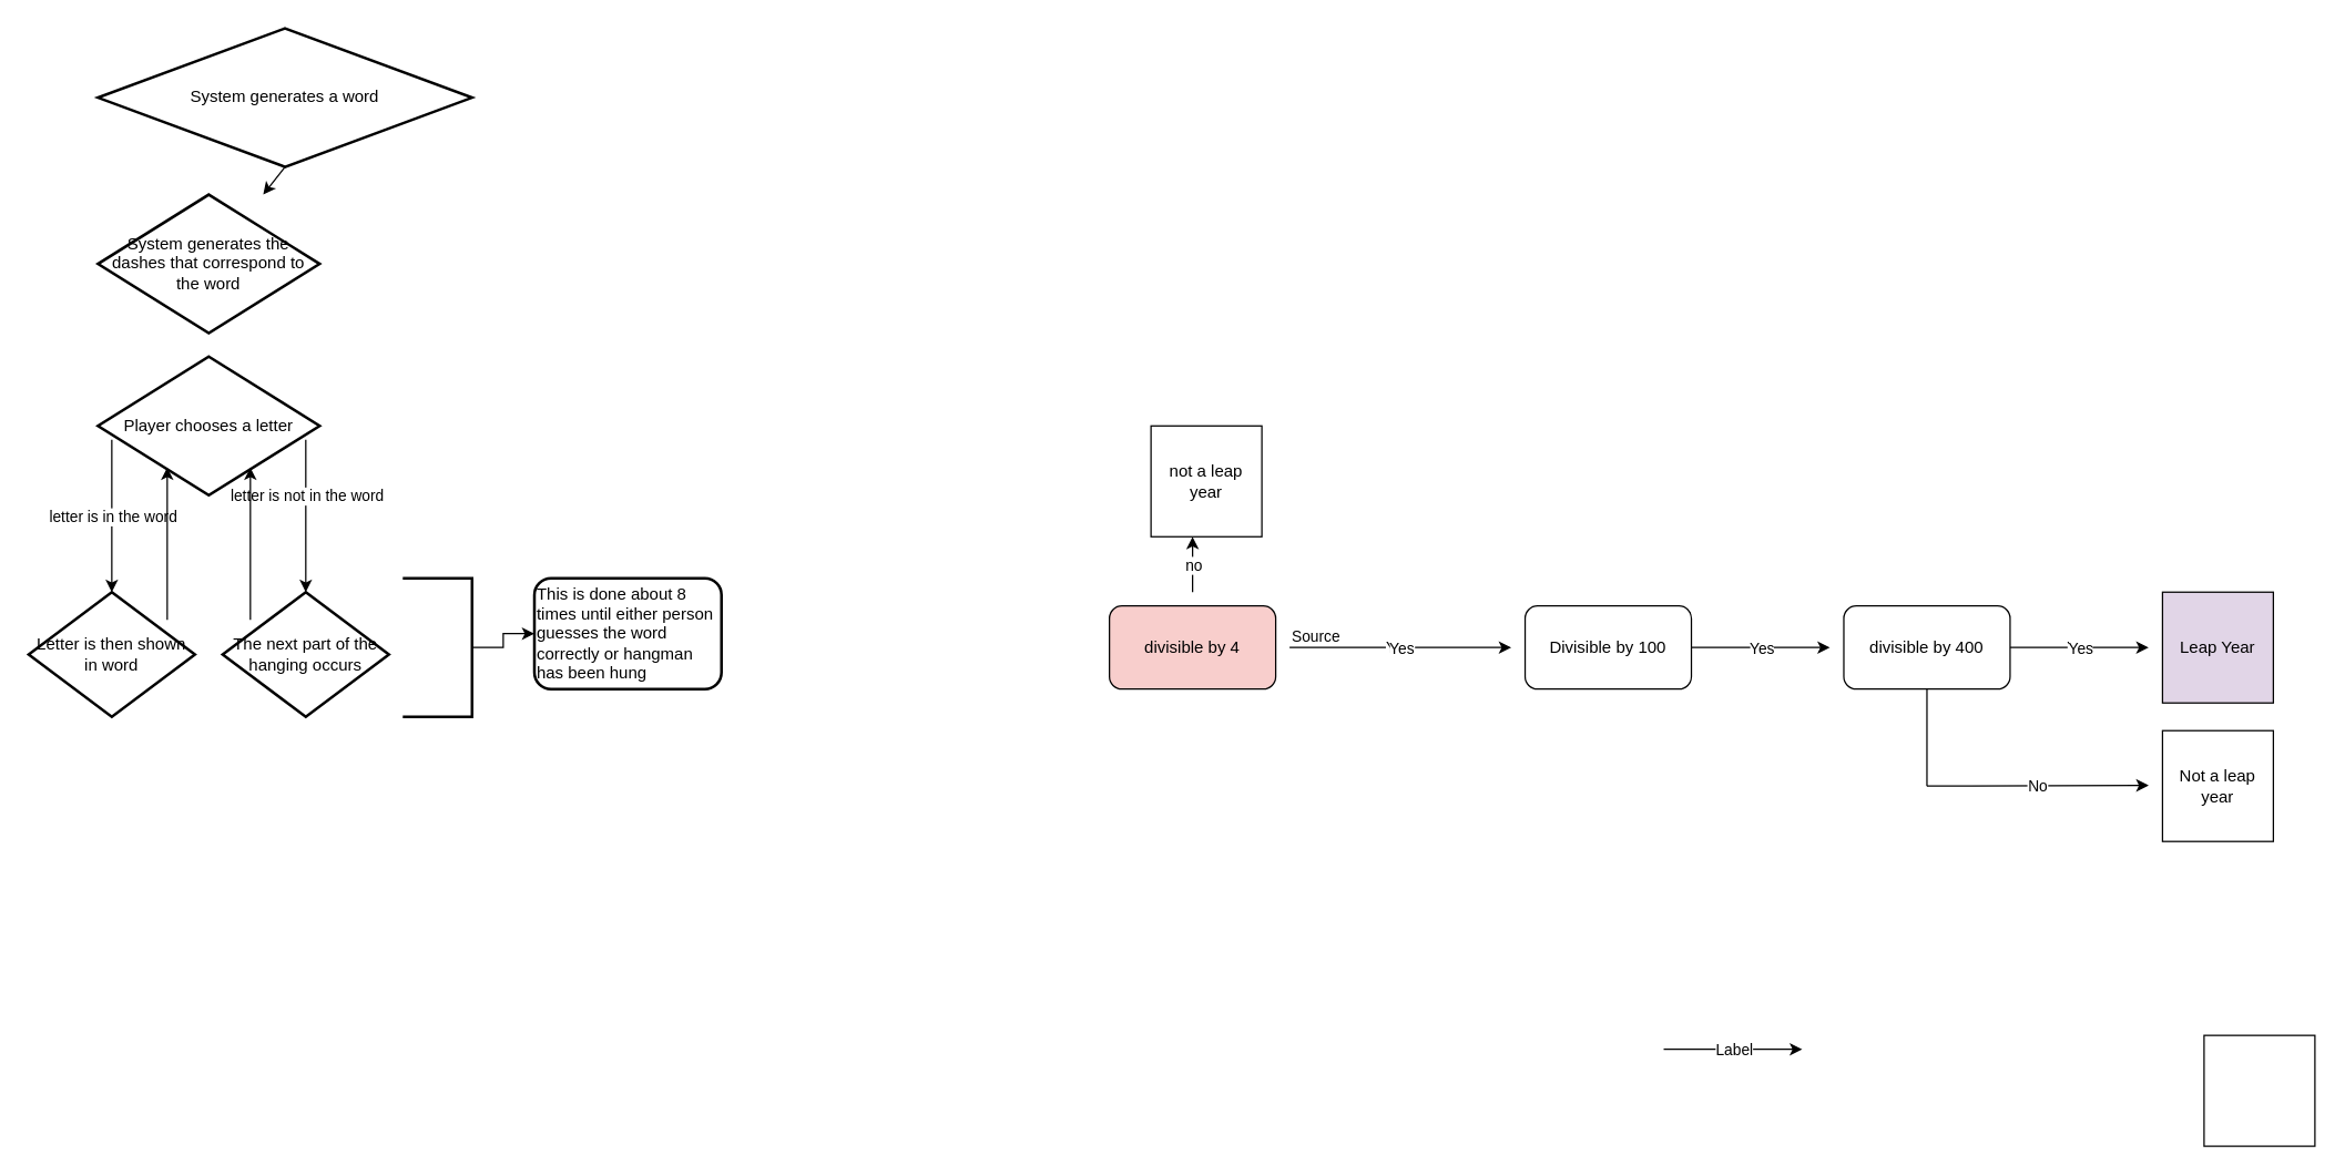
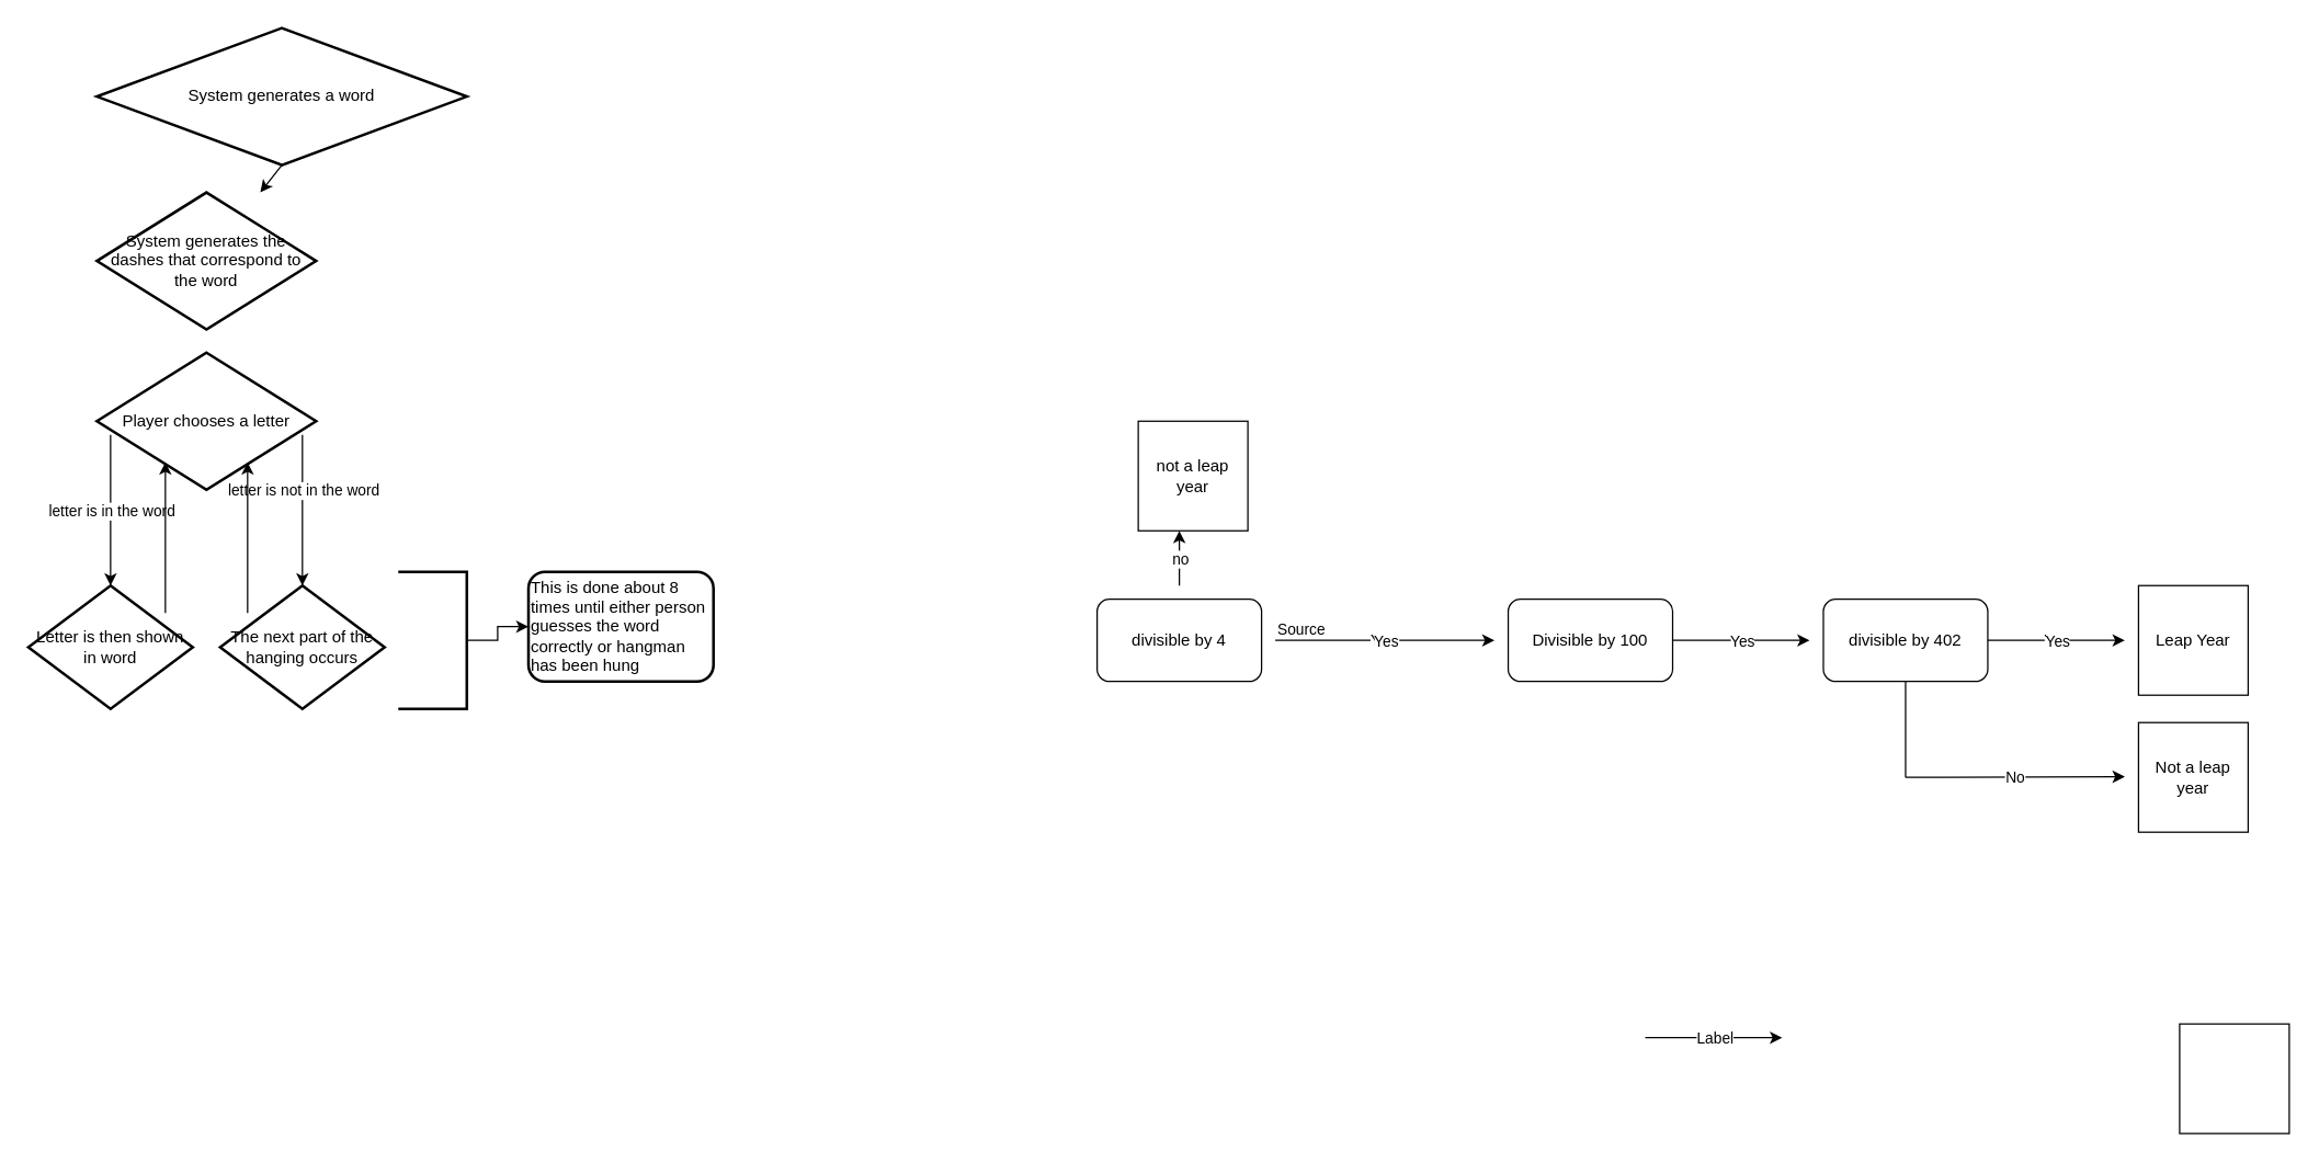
- <mxCell id="5" value="divisible by 4" style="rounded=1;whiteSpace=wrap;html=1;fillColor=#f8cecc;" parent="1" vertex="1"><mxGeometry x="800" y="437" width="120" height="60" as="geometry" /></mxCell>
+ <mxCell id="5" value="divisible by 4" style="rounded=1;whiteSpace=wrap;html=1;" parent="1" vertex="1"><mxGeometry x="800" y="437" width="120" height="60" as="geometry" /></mxCell>
- <mxCell id="10" value="divisible by 400" style="rounded=1;whiteSpace=wrap;html=1;" parent="1" vertex="1"><mxGeometry x="1330" y="437" width="120" height="60" as="geometry" /></mxCell>
+ <mxCell id="10" value="divisible by 402" style="rounded=1;whiteSpace=wrap;html=1;" parent="1" vertex="1"><mxGeometry x="1330" y="437" width="120" height="60" as="geometry" /></mxCell>
- <mxCell id="13" value="Leap Year" style="whiteSpace=wrap;html=1;aspect=fixed;fillColor=#e1d5e7;" parent="1" vertex="1"><mxGeometry x="1560" y="427" width="80" height="80" as="geometry" /></mxCell>
+ <mxCell id="13" value="Leap Year" style="whiteSpace=wrap;html=1;aspect=fixed;" parent="1" vertex="1"><mxGeometry x="1560" y="427" width="80" height="80" as="geometry" /></mxCell>
